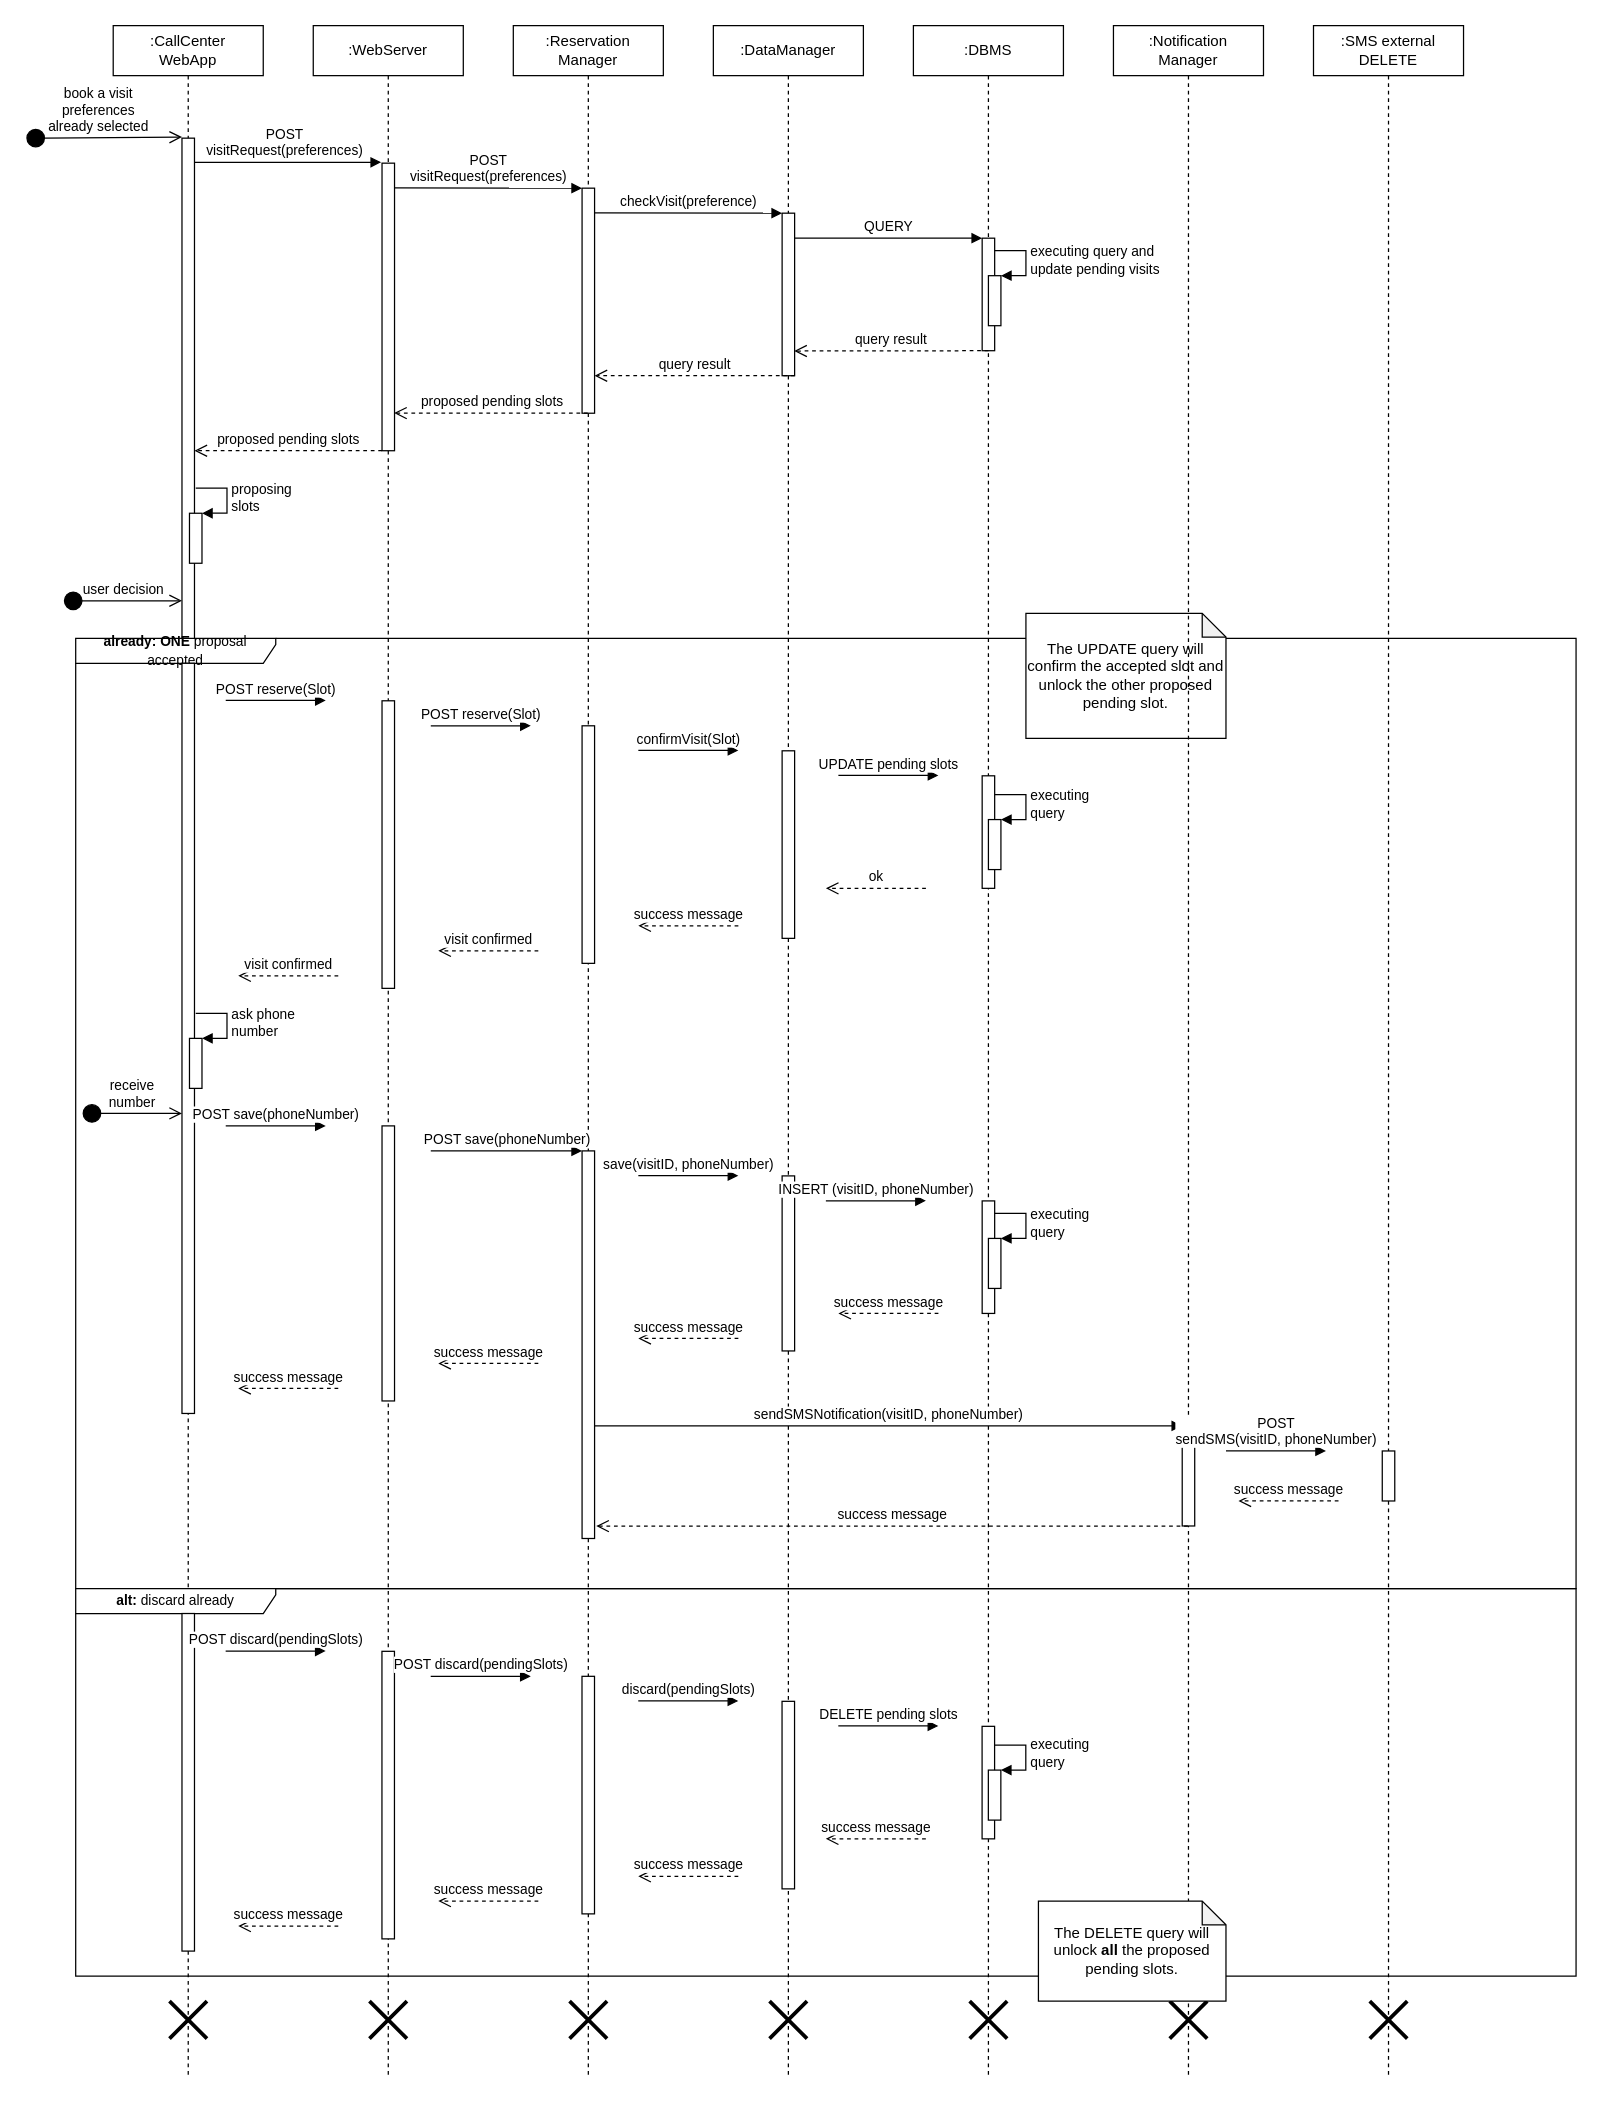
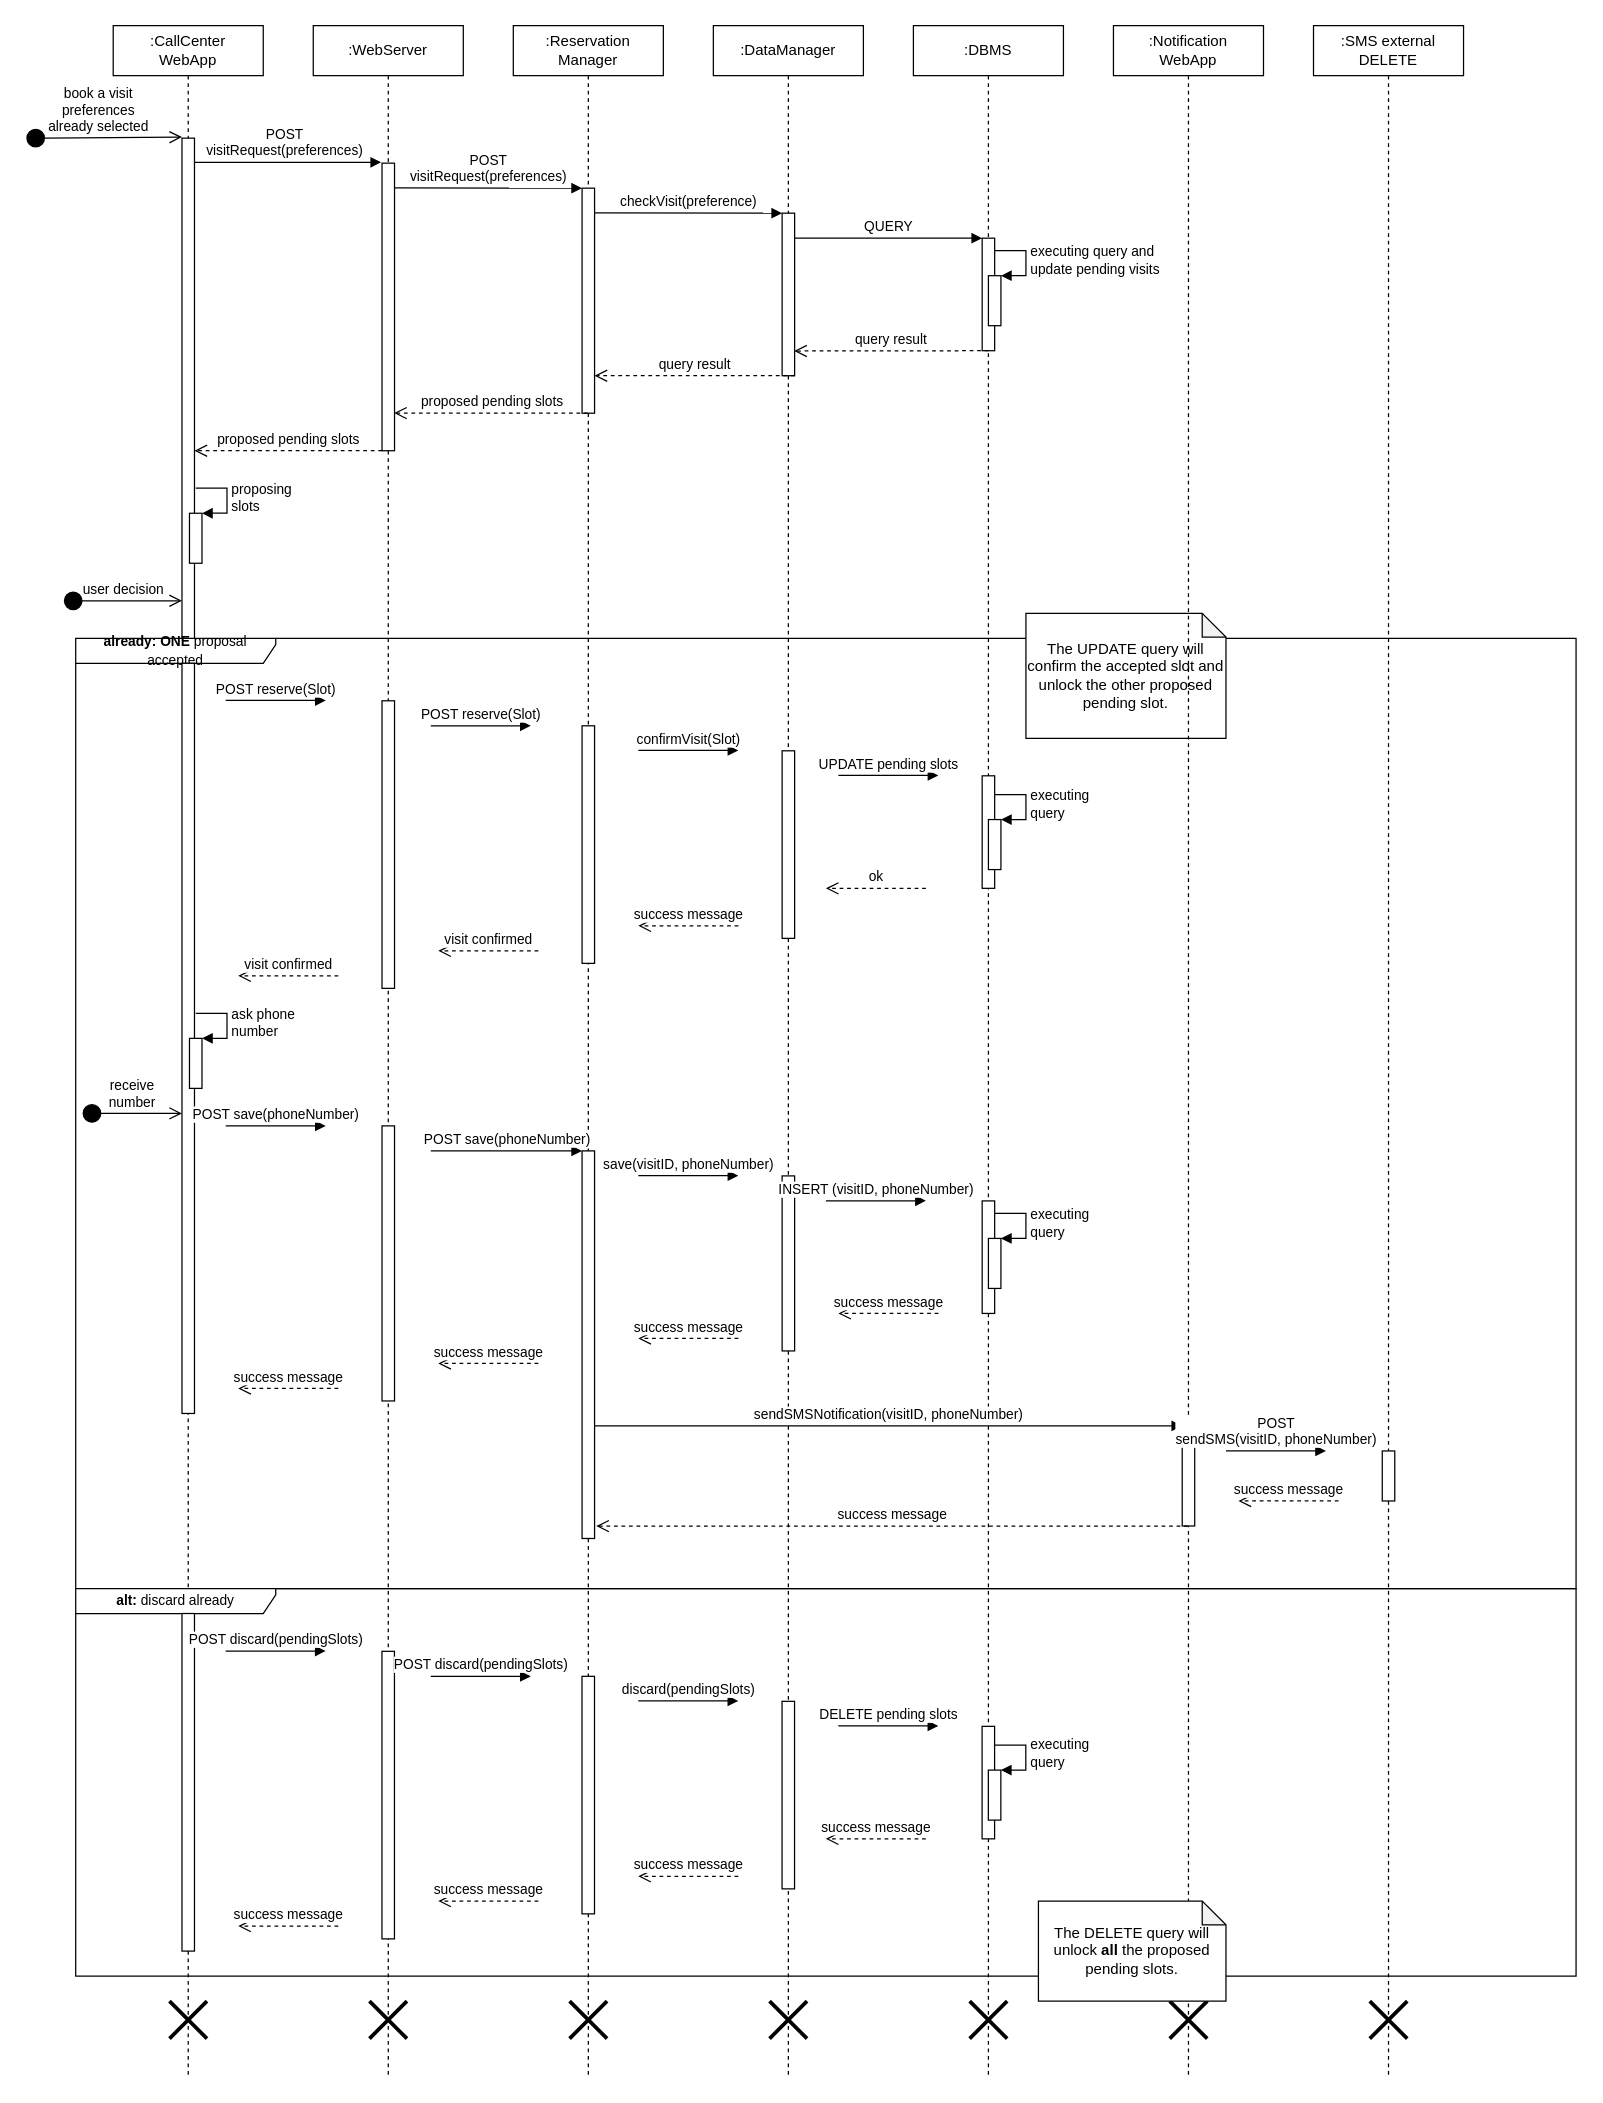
- <mxCell id="64" value=":Notification&lt;br&gt;Manager" style="shape=umlLifeline;perimeter=lifelinePerimeter;whiteSpace=wrap;html=1;container=1;collapsible=0;recursiveResize=0;outlineConnect=0;" vertex="1" parent="1"><mxGeometry x="890" y="20" width="120" height="1640" as="geometry" /></mxCell>
+ <mxCell id="64" value=":Notification&lt;br&gt;WebApp" style="shape=umlLifeline;perimeter=lifelinePerimeter;whiteSpace=wrap;html=1;container=1;collapsible=0;recursiveResize=0;outlineConnect=0;" vertex="1" parent="1"><mxGeometry x="890" y="20" width="120" height="1640" as="geometry" /></mxCell>
